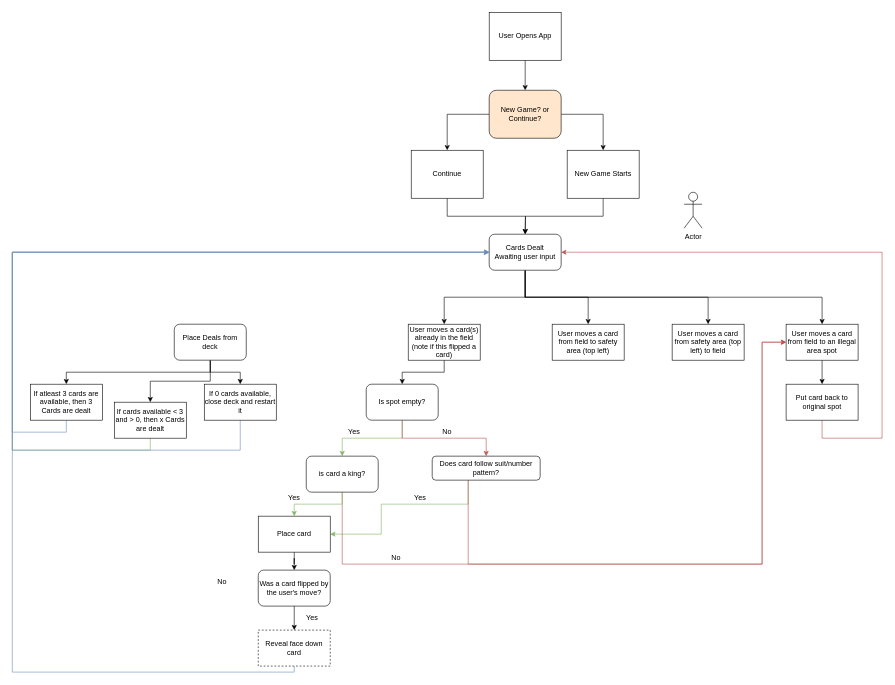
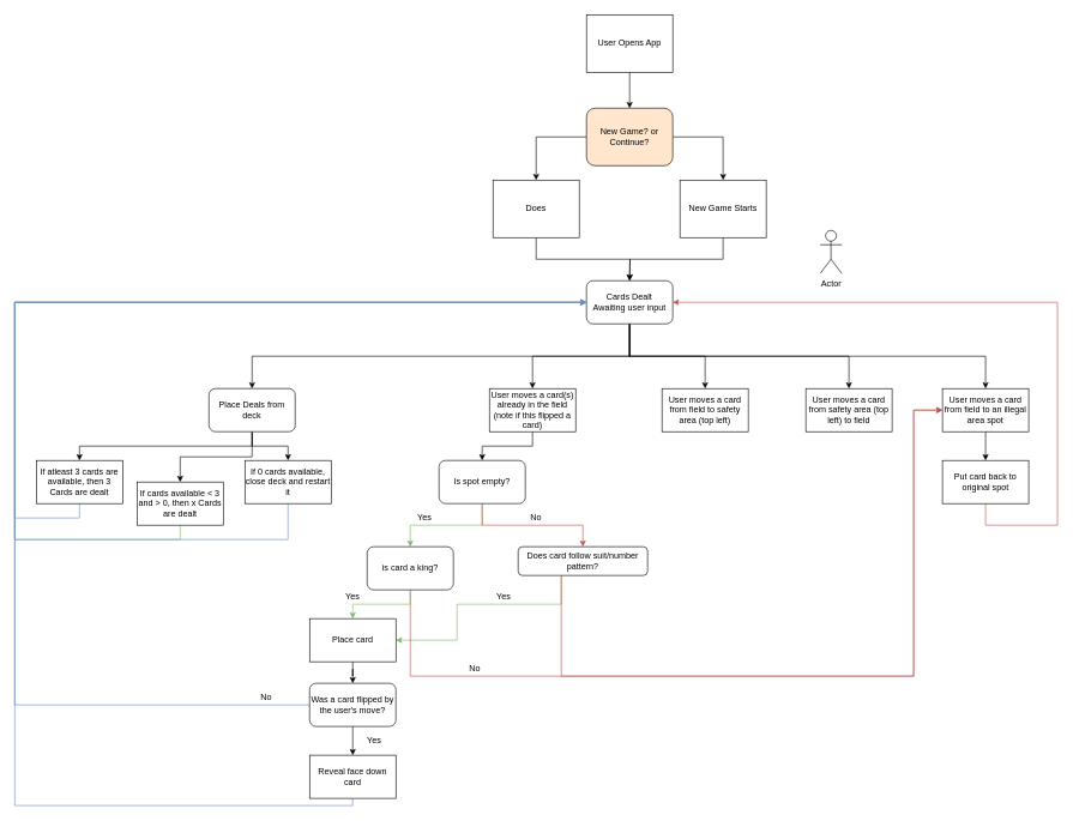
- <mxCell id="10" value="Continue" style="rounded=0;whiteSpace=wrap;html=1;" vertex="1" parent="1"><mxGeometry x="685" y="250" width="120" height="80" as="geometry" /></mxCell>
+ <mxCell id="10" value="Does" style="rounded=0;whiteSpace=wrap;html=1;" vertex="1" parent="1"><mxGeometry x="685" y="250" width="120" height="80" as="geometry" /></mxCell>
+ <mxCell id="16" style="edgeStyle=orthogonalEdgeStyle;rounded=0;orthogonalLoop=1;jettySize=auto;html=1;exitX=0.5;exitY=1;exitDx=0;exitDy=0;" edge="1" parent="1" source="17" target="21"><mxGeometry relative="1" as="geometry" /></mxCell>
+ <mxCell id="52" style="edgeStyle=orthogonalEdgeStyle;rounded=0;orthogonalLoop=1;jettySize=auto;html=1;exitX=0;exitY=0.5;exitDx=0;exitDy=0;entryX=0;entryY=0.5;entryDx=0;entryDy=0;fillColor=#dae8fc;strokeColor=#6c8ebf;" edge="1" parent="1" source="54" target="17"><mxGeometry relative="1" as="geometry"><Array as="points"><mxPoint x="20" y="980" /><mxPoint x="20" y="420" /></Array></mxGeometry></mxCell>
- <mxCell id="57" value="Reveal face down card" style="whiteSpace=wrap;html=1;rounded=0;dashed=1;" vertex="1" parent="1"><mxGeometry x="430" y="1050" width="120" height="60" as="geometry" /></mxCell>
+ <mxCell id="57" value="Reveal face down card" style="whiteSpace=wrap;html=1;rounded=0;" vertex="1" parent="1"><mxGeometry x="430" y="1050" width="120" height="60" as="geometry" /></mxCell>
